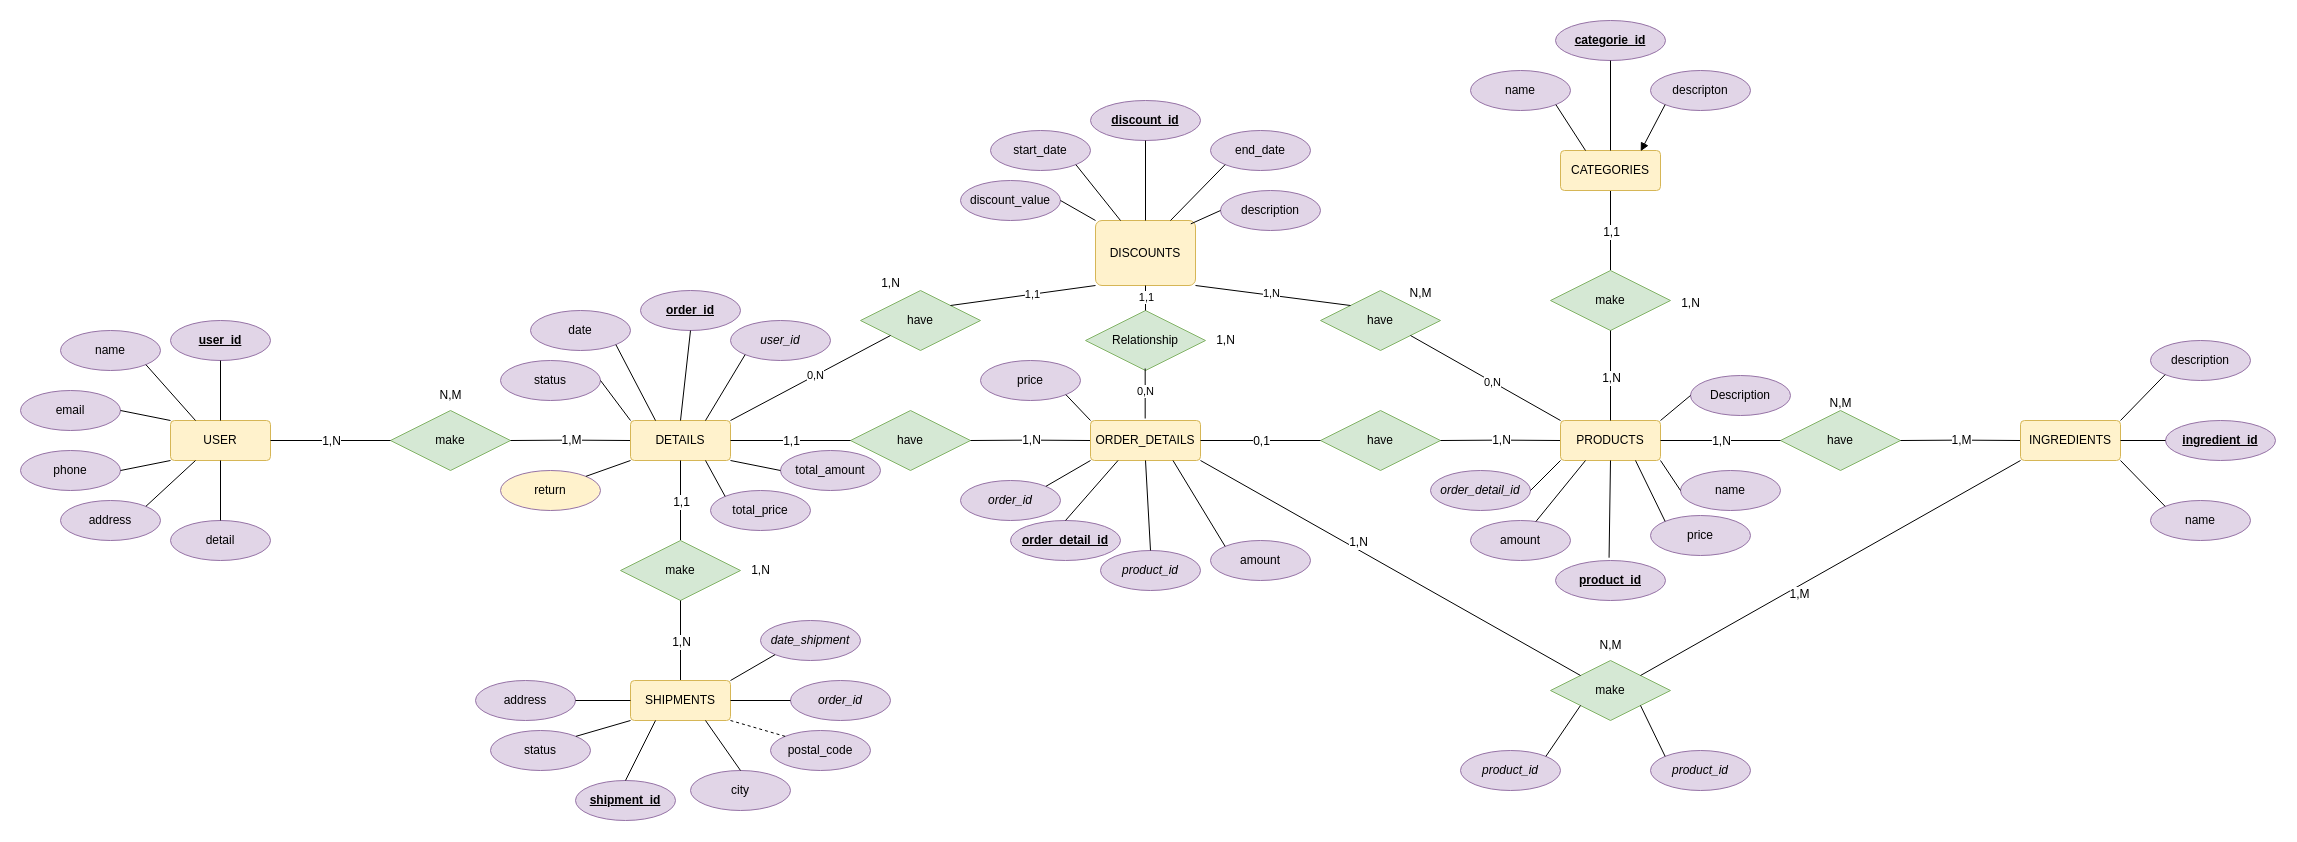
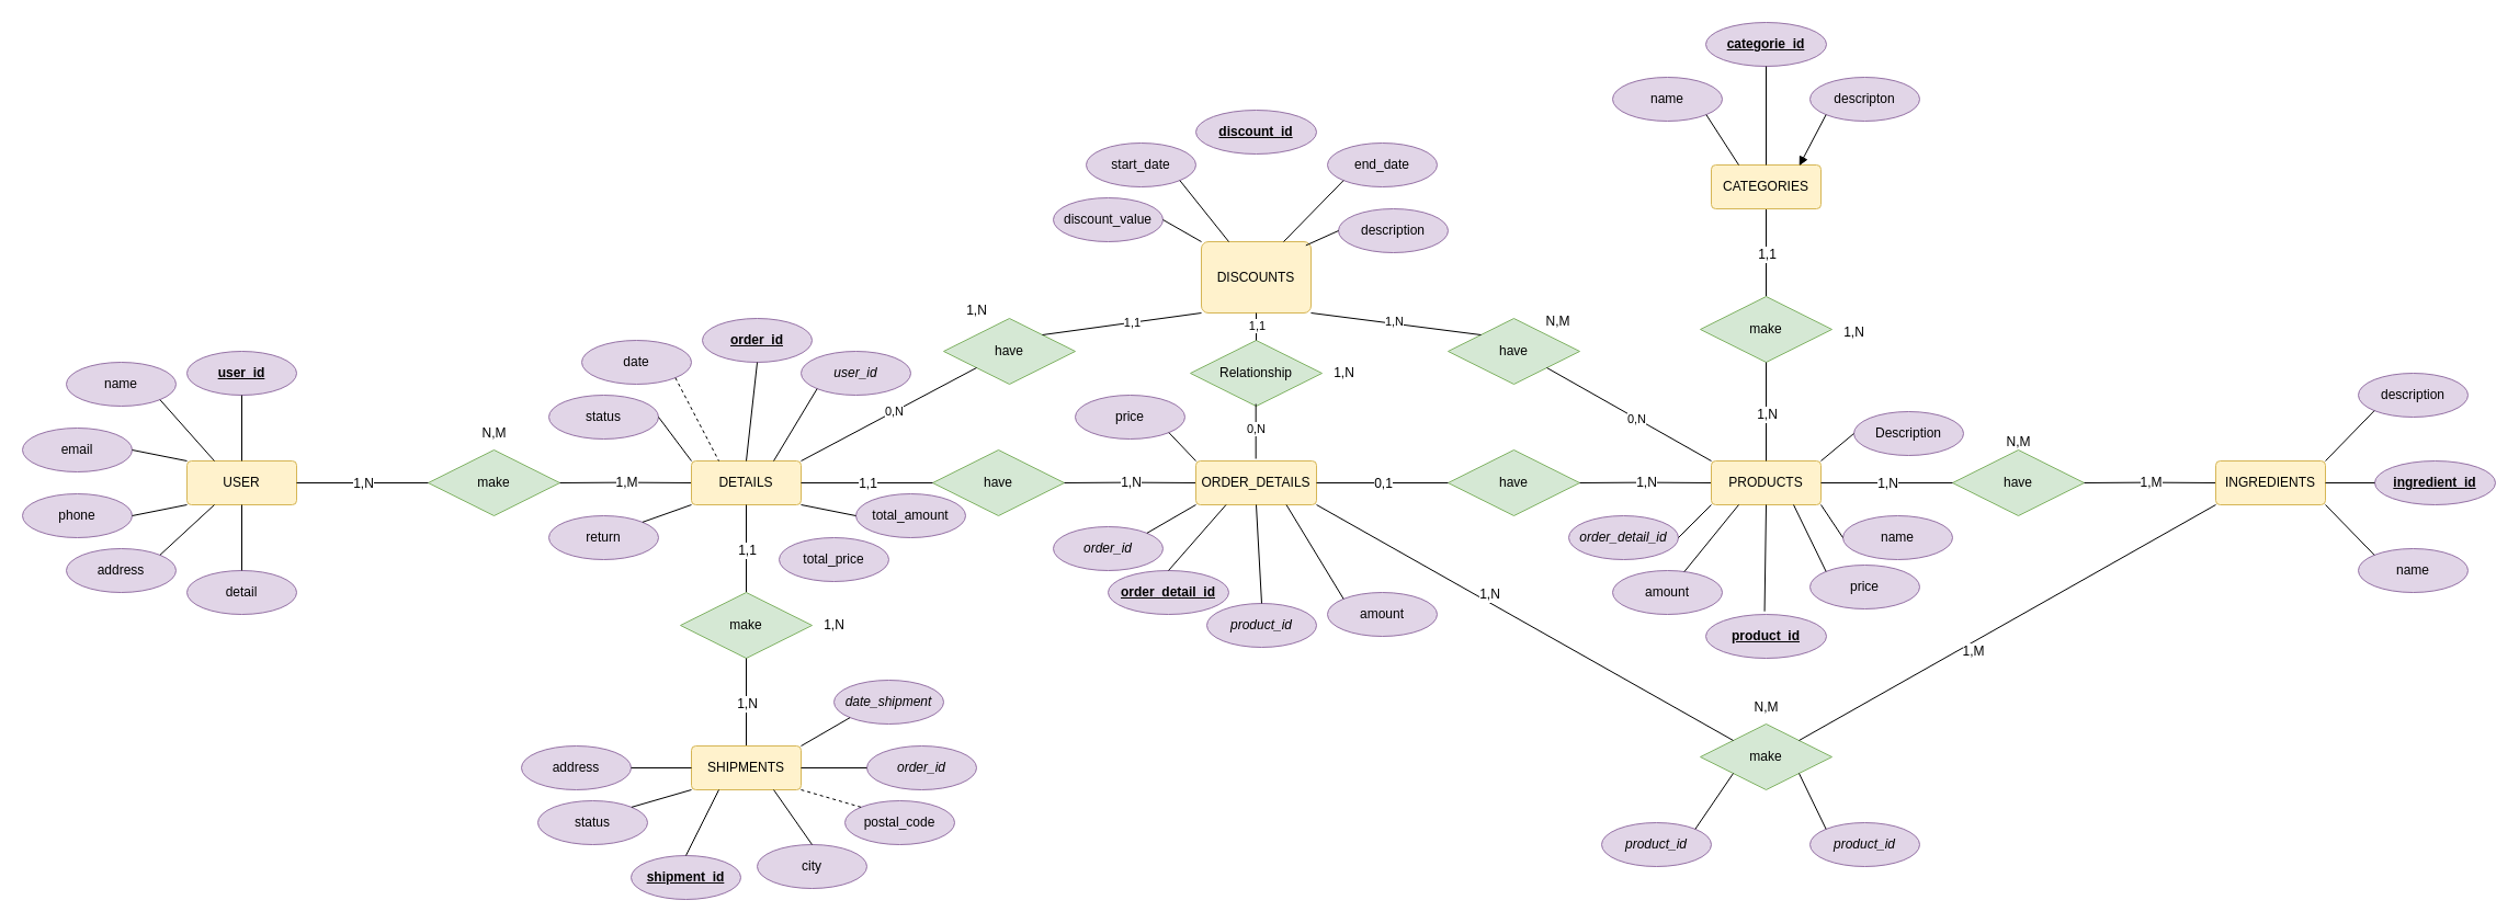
- <mxCell id="98" value="" style="endArrow=none;html=1;rounded=0;exitX=0.5;exitY=1;exitDx=0;exitDy=0;entryX=0.5;entryY=0;entryDx=0;entryDy=0;" parent="1" source="97" target="39" edge="1"><mxGeometry width="50" height="50" relative="1" as="geometry"><mxPoint x="1150" y="140" as="sourcePoint" /><mxPoint x="1110" y="206" as="targetPoint" /><Array as="points" /></mxGeometry></mxCell>
- <mxCell id="72" value="" style="endArrow=none;html=1;rounded=0;exitX=1;exitY=1;exitDx=0;exitDy=0;entryX=0.25;entryY=0;entryDx=0;entryDy=0;" parent="1" source="70" target="8" edge="1"><mxGeometry width="50" height="50" relative="1" as="geometry"><mxPoint x="660" y="350" as="sourcePoint" /><mxPoint x="680" y="420" as="targetPoint" /><Array as="points" /></mxGeometry></mxCell>
+ <mxCell id="72" value="" style="endArrow=none;html=1;rounded=0;exitX=1;exitY=1;exitDx=0;exitDy=0;entryX=0.25;entryY=0;entryDx=0;entryDy=0;dashed=1;" parent="1" source="70" target="8" edge="1"><mxGeometry width="50" height="50" relative="1" as="geometry"><mxPoint x="660" y="350" as="sourcePoint" /><mxPoint x="680" y="420" as="targetPoint" /><Array as="points" /></mxGeometry></mxCell>
- <mxCell id="148" value="" style="endArrow=none;html=1;rounded=0;exitX=0;exitY=0;exitDx=0;exitDy=0;entryX=0.75;entryY=1;entryDx=0;entryDy=0;" parent="1" source="146" target="8" edge="1"><mxGeometry width="50" height="50" relative="1" as="geometry"><mxPoint x="657.5" y="510" as="sourcePoint" /><mxPoint x="702.5" y="494" as="targetPoint" /><Array as="points" /></mxGeometry></mxCell>
- <mxCell id="76" value="return" style="ellipse;whiteSpace=wrap;html=1;align=center;fillColor=#fff2cc;strokeColor=#9673a6;" parent="1" vertex="1"><mxGeometry x="500" y="470" width="100" height="40" as="geometry" /></mxCell>
+ <mxCell id="76" value="return" style="ellipse;whiteSpace=wrap;html=1;align=center;fillColor=#e1d5e7;strokeColor=#9673a6;" parent="1" vertex="1"><mxGeometry x="500" y="470" width="100" height="40" as="geometry" /></mxCell>
